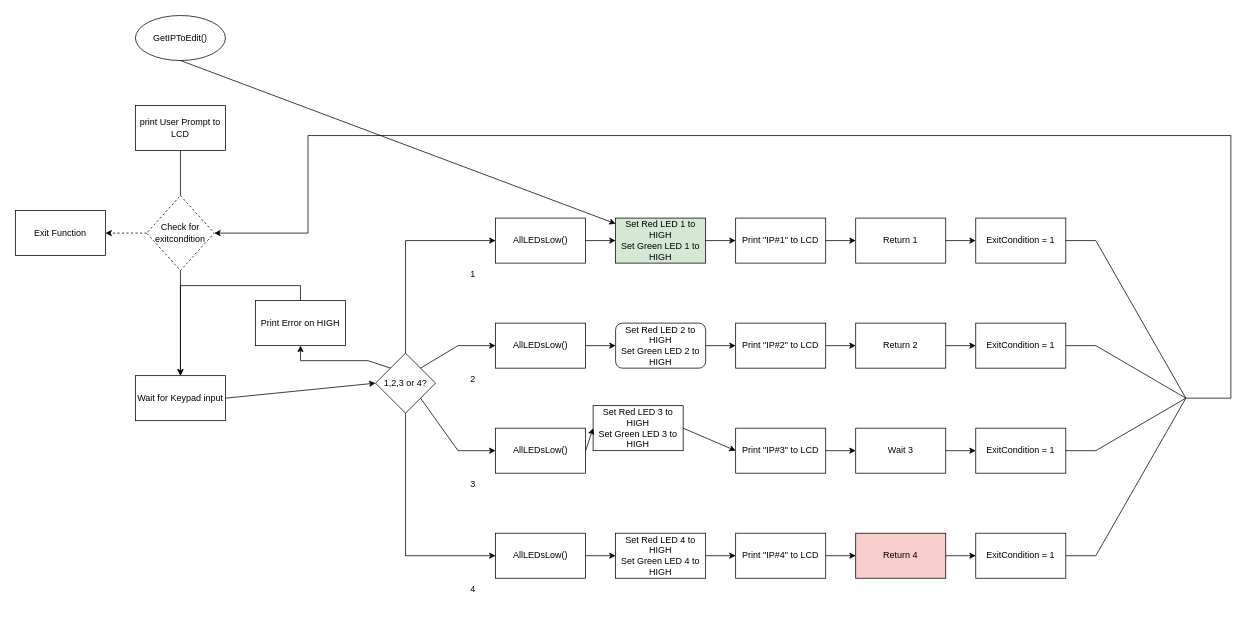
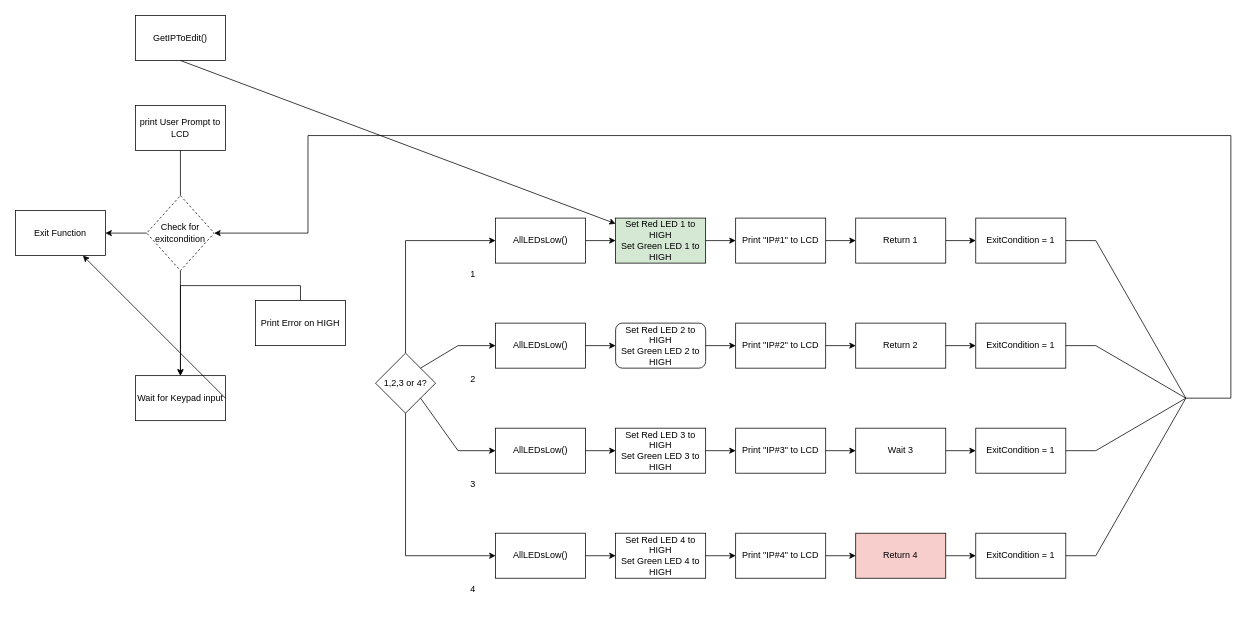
- <mxCell id="2" value="GetIPToEdit()" style="ellipse;whiteSpace=wrap;html=1;" parent="1" vertex="1"><mxGeometry x="180" y="20" width="120" height="60" as="geometry" /></mxCell>
+ <mxCell id="2" value="GetIPToEdit()" style="rounded=0;whiteSpace=wrap;html=1;" parent="1" vertex="1"><mxGeometry x="180" y="20" width="120" height="60" as="geometry" /></mxCell>
- <mxCell id="60" value="" style="endArrow=classic;html=1;rounded=0;entryX=1;entryY=0.5;entryDx=0;entryDy=0;exitX=0;exitY=0.5;exitDx=0;exitDy=0;dashed=1;" parent="1" source="4" target="59" edge="1"><mxGeometry width="50" height="50" relative="1" as="geometry"><mxPoint x="190" y="310" as="sourcePoint" /><mxPoint x="230" y="290" as="targetPoint" /></mxGeometry></mxCell>
+ <mxCell id="60" value="" style="endArrow=classic;html=1;rounded=0;entryX=1;entryY=0.5;entryDx=0;entryDy=0;exitX=0;exitY=0.5;exitDx=0;exitDy=0;" parent="1" source="4" target="59" edge="1"><mxGeometry width="50" height="50" relative="1" as="geometry"><mxPoint x="190" y="310" as="sourcePoint" /><mxPoint x="230" y="290" as="targetPoint" /></mxGeometry></mxCell>
- <mxCell id="12" value="" style="endArrow=classic;html=1;rounded=0;exitX=0;exitY=0;exitDx=0;exitDy=0;entryX=0.5;entryY=1;entryDx=0;entryDy=0;" parent="1" source="13" target="11" edge="1"><mxGeometry width="50" height="50" relative="1" as="geometry"><mxPoint x="400" y="490" as="sourcePoint" /><mxPoint x="570" y="470" as="targetPoint" /><Array as="points"><mxPoint x="490" y="480" /><mxPoint x="400" y="480" /></Array></mxGeometry></mxCell>
- <mxCell id="8" value="" style="endArrow=classic;html=1;rounded=0;exitX=1;exitY=0.5;exitDx=0;exitDy=0;entryX=0;entryY=0.5;entryDx=0;entryDy=0;" parent="1" source="7" target="13" edge="1"><mxGeometry width="50" height="50" relative="1" as="geometry"><mxPoint x="360" y="600" as="sourcePoint" /><mxPoint x="360" y="530" as="targetPoint" /></mxGeometry></mxCell>
+ <mxCell id="8" value="" style="endArrow=classic;html=1;rounded=0;exitX=1;exitY=0.5;exitDx=0;exitDy=0;" parent="1" source="7" target="59" edge="1"><mxGeometry width="50" height="50" relative="1" as="geometry"><mxPoint x="360" y="600" as="sourcePoint" /><mxPoint x="360" y="530" as="targetPoint" /></mxGeometry></mxCell>
- <mxCell id="27" value="&lt;div&gt;Set Red LED 3 to HIGH&lt;/div&gt;&lt;div&gt;Set Green LED 3 to HIGH&lt;/div&gt;" style="rounded=0;whiteSpace=wrap;html=1;" parent="1" vertex="1"><mxGeometry x="790" y="540" width="120" height="60" as="geometry" /></mxCell>
+ <mxCell id="27" value="&lt;div&gt;Set Red LED 3 to HIGH&lt;/div&gt;&lt;div&gt;Set Green LED 3 to HIGH&lt;/div&gt;" style="rounded=0;whiteSpace=wrap;html=1;" parent="1" vertex="1"><mxGeometry x="820" y="570" width="120" height="60" as="geometry" /></mxCell>
